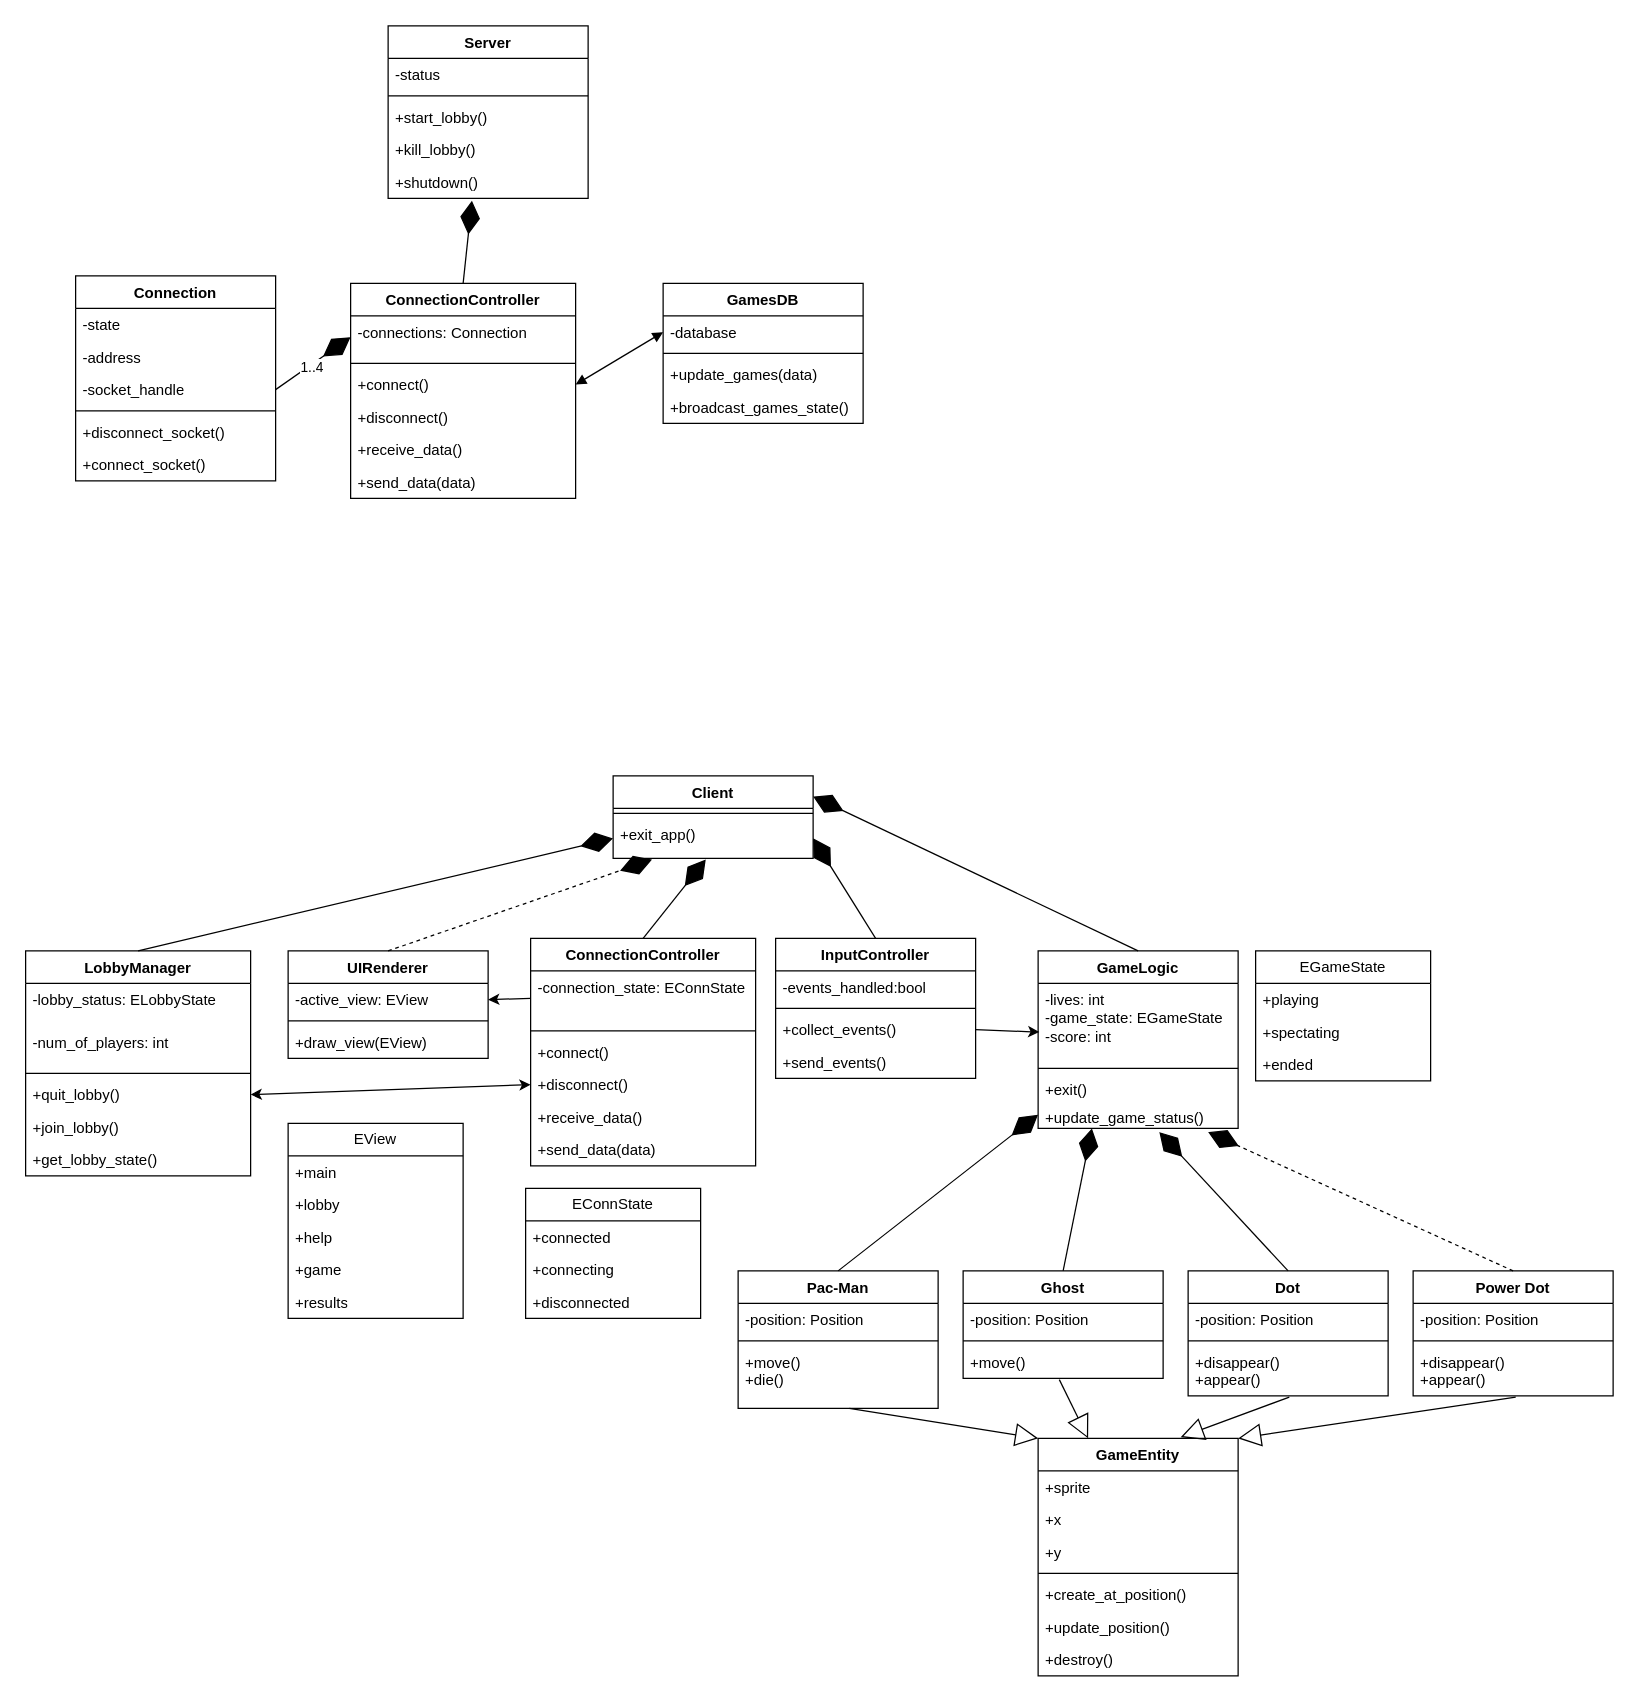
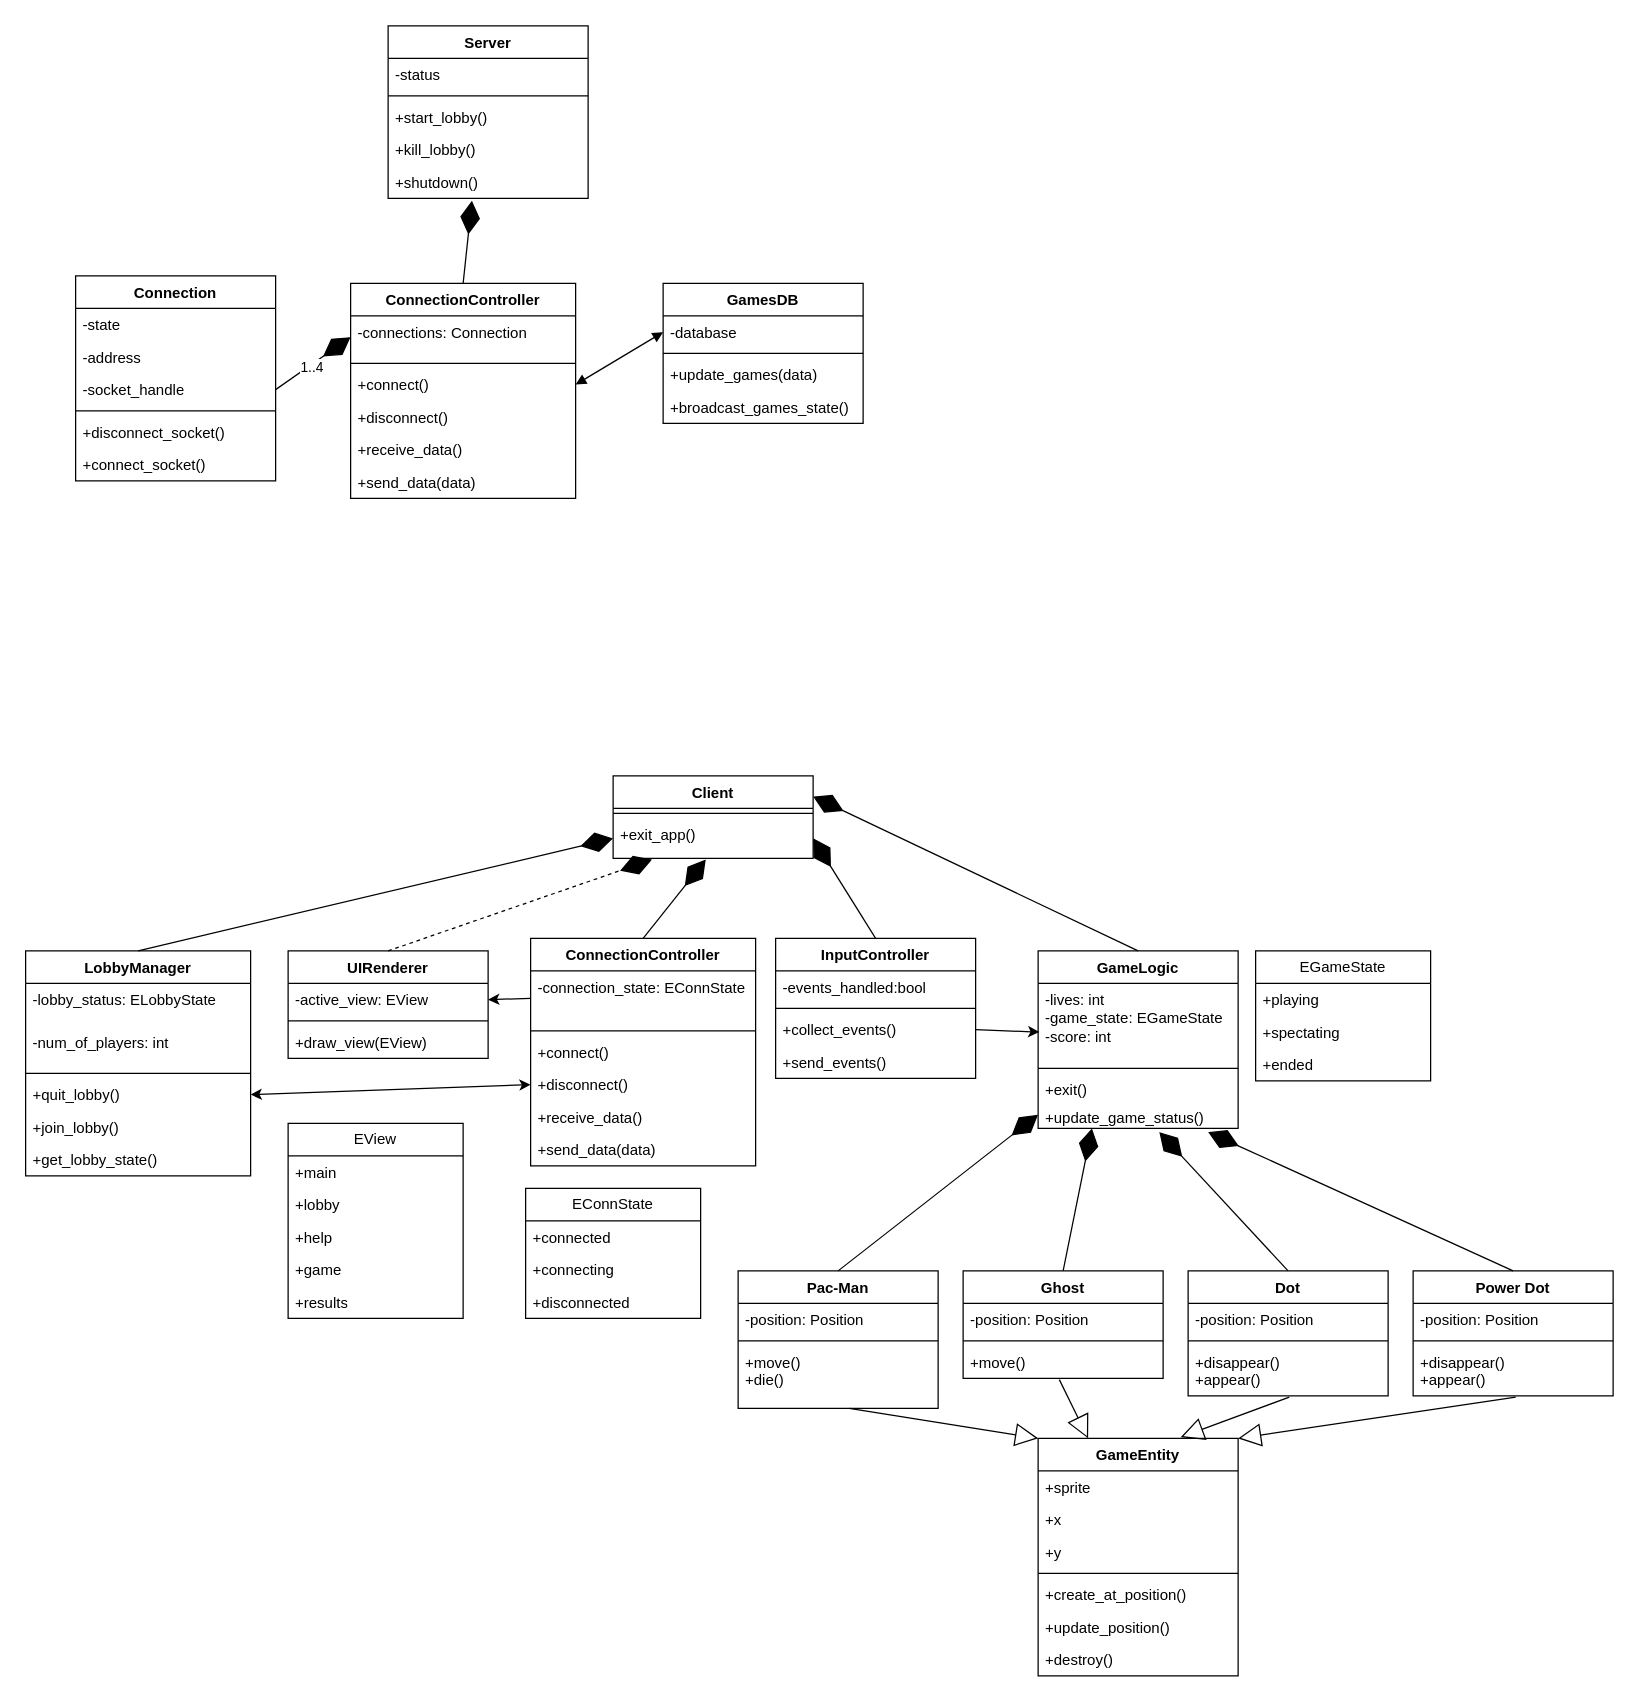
- <mxCell id="111" value="" style="endArrow=diamondThin;endFill=1;endSize=24;html=1;rounded=0;exitX=0.5;exitY=0;exitDx=0;exitDy=0;entryX=0.85;entryY=1.136;entryDx=0;entryDy=0;entryPerimeter=0;dashed=1;" parent="1" source="88" target="75" edge="1"><mxGeometry width="160" relative="1" as="geometry"><mxPoint x="700" y="1046" as="sourcePoint" /><mxPoint x="956" y="842" as="targetPoint" /></mxGeometry></mxCell>
+ <mxCell id="111" value="" style="endArrow=diamondThin;endFill=1;endSize=24;html=1;rounded=0;exitX=0.5;exitY=0;exitDx=0;exitDy=0;entryX=0.85;entryY=1.136;entryDx=0;entryDy=0;entryPerimeter=0;" parent="1" source="88" target="75" edge="1"><mxGeometry width="160" relative="1" as="geometry"><mxPoint x="700" y="1046" as="sourcePoint" /><mxPoint x="956" y="842" as="targetPoint" /></mxGeometry></mxCell>
